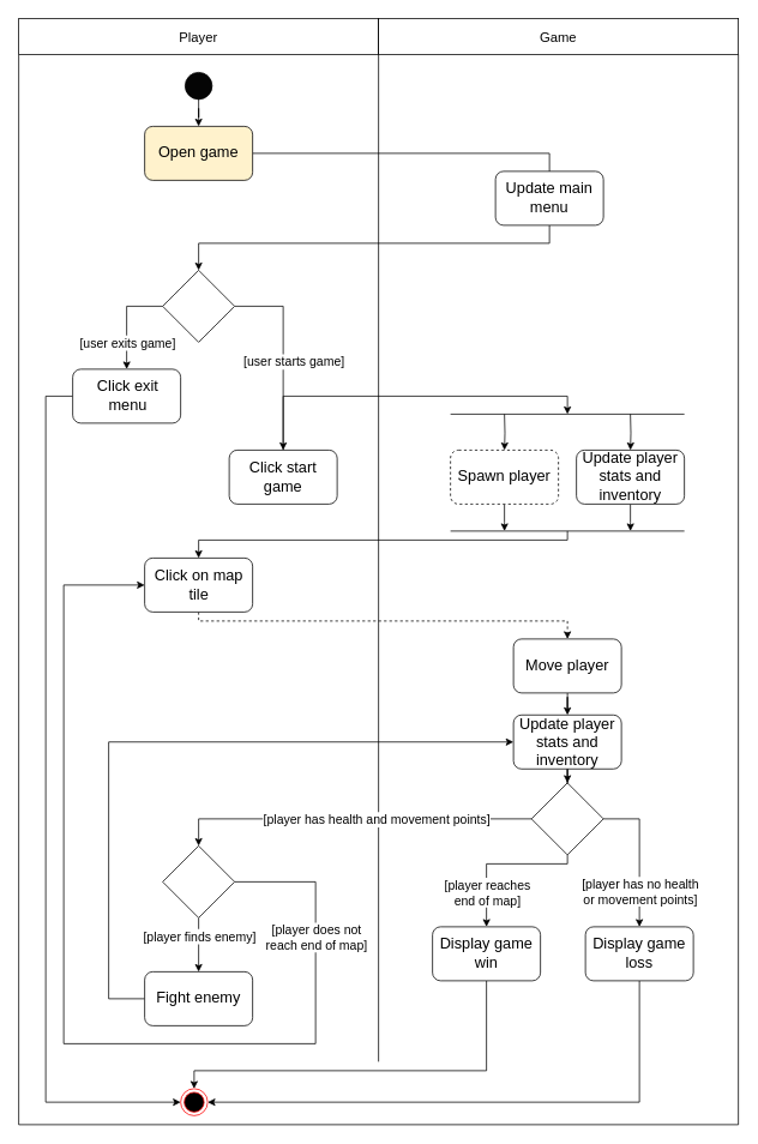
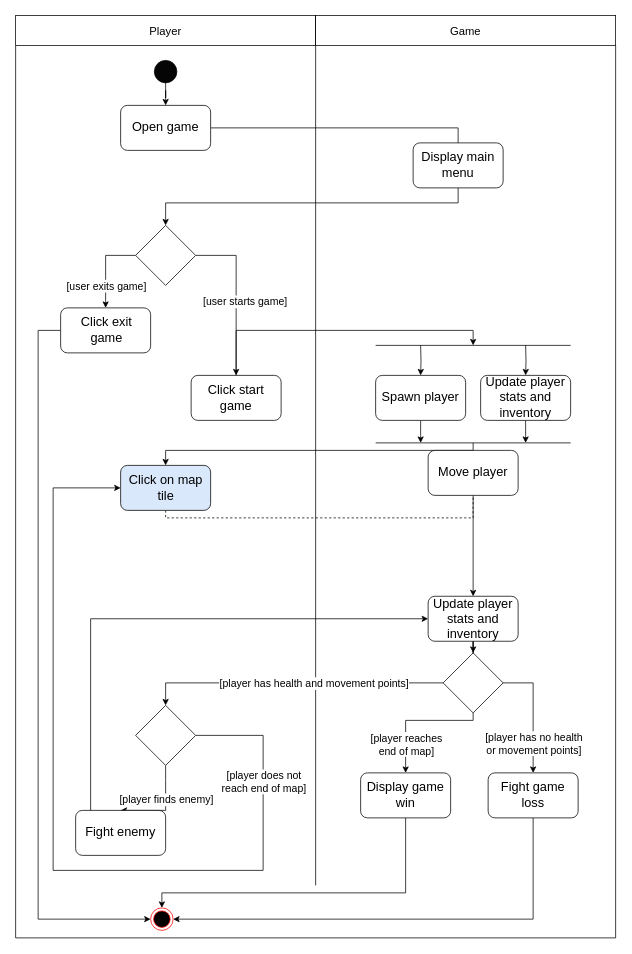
- <mxCell id="5" value="Open game" style="rounded=1;whiteSpace=wrap;html=1;fillColor=#fff2cc;fontSize=17;" vertex="1" parent="1"><mxGeometry x="160" width="120" height="60" as="geometry" y="140" /></mxCell>
+ <mxCell id="5" value="Open game" style="rounded=1;whiteSpace=wrap;html=1;fillColor=#FFFFFF;fontSize=17;" vertex="1" parent="1"><mxGeometry x="160" width="120" height="60" as="geometry" y="140" /></mxCell>
- <mxCell id="22" value="Update main menu" style="rounded=1;whiteSpace=wrap;html=1;fillColor=#FFFFFF;fontSize=17;" vertex="1" parent="1"><mxGeometry x="550" y="190" width="120" height="60" as="geometry" /></mxCell>
+ <mxCell id="22" value="Display main menu" style="rounded=1;whiteSpace=wrap;html=1;fillColor=#FFFFFF;fontSize=17;" vertex="1" parent="1"><mxGeometry x="550" y="190" width="120" height="60" as="geometry" /></mxCell>
- <mxCell id="54" value="Click exit menu" style="rounded=1;whiteSpace=wrap;html=1;fillColor=#FFFFFF;fontSize=17;spacingLeft=3;" vertex="1" parent="1"><mxGeometry x="80" y="410" width="120" height="60" as="geometry" /></mxCell>
+ <mxCell id="54" value="Click exit game" style="rounded=1;whiteSpace=wrap;html=1;fillColor=#FFFFFF;fontSize=17;spacingLeft=3;" vertex="1" parent="1"><mxGeometry x="80" y="410" width="120" height="60" as="geometry" /></mxCell>
- <mxCell id="11" value="Spawn player" style="rounded=1;whiteSpace=wrap;html=1;fillColor=#FFFFFF;fontSize=17;dashed=1;" vertex="1" parent="1"><mxGeometry x="500" y="500" width="120" height="60" as="geometry" /></mxCell>
+ <mxCell id="11" value="Spawn player" style="rounded=1;whiteSpace=wrap;html=1;fillColor=#FFFFFF;fontSize=17;" vertex="1" parent="1"><mxGeometry x="500" y="500" width="120" height="60" as="geometry" /></mxCell>
- <mxCell id="7" value="Click on map tile" style="rounded=1;whiteSpace=wrap;html=1;fillColor=#FFFFFF;fontSize=17;spacingLeft=1;" vertex="1" parent="1"><mxGeometry x="160" y="620" width="120" height="60" as="geometry" /></mxCell>
+ <mxCell id="7" value="Click on map tile" style="rounded=1;whiteSpace=wrap;html=1;fillColor=#dae8fc;fontSize=17;spacingLeft=1;" vertex="1" parent="1"><mxGeometry x="160" y="620" width="120" height="60" as="geometry" /></mxCell>
- <mxCell id="33" value="Move player" style="rounded=1;whiteSpace=wrap;html=1;fillColor=#FFFFFF;fontSize=17;" vertex="1" parent="1"><mxGeometry x="570" y="710" width="120" height="60" as="geometry" /></mxCell>
+ <mxCell id="33" value="Move player" style="rounded=1;whiteSpace=wrap;html=1;fillColor=#FFFFFF;fontSize=17;" vertex="1" parent="1"><mxGeometry x="570" y="600" width="120" height="60" as="geometry" /></mxCell>
- <mxCell id="44" value="Display game loss" style="rounded=1;whiteSpace=wrap;html=1;fillColor=#FFFFFF;fontSize=17;" vertex="1" parent="1"><mxGeometry x="650" y="1030" width="120" height="60" as="geometry" /></mxCell>
+ <mxCell id="44" value="Fight game loss" style="rounded=1;whiteSpace=wrap;html=1;fillColor=#FFFFFF;fontSize=17;" vertex="1" parent="1"><mxGeometry x="650" y="1030" width="120" height="60" as="geometry" /></mxCell>
- <mxCell id="51" value="Fight enemy" style="rounded=1;whiteSpace=wrap;html=1;fillColor=#FFFFFF;fontSize=17;" vertex="1" parent="1"><mxGeometry x="160" y="1080" width="120" height="60" as="geometry" /></mxCell>
+ <mxCell id="51" value="Fight enemy" style="rounded=1;whiteSpace=wrap;html=1;fillColor=#FFFFFF;fontSize=17;" vertex="1" parent="1"><mxGeometry x="100" y="1080" width="120" height="60" as="geometry" /></mxCell>
